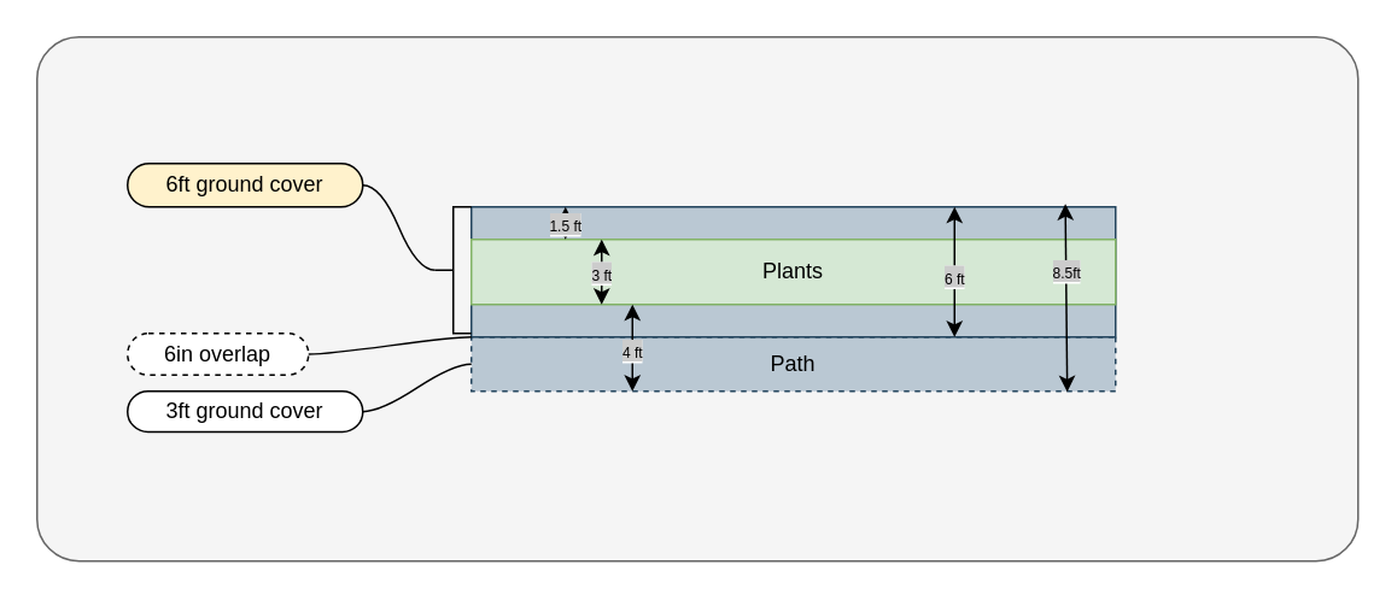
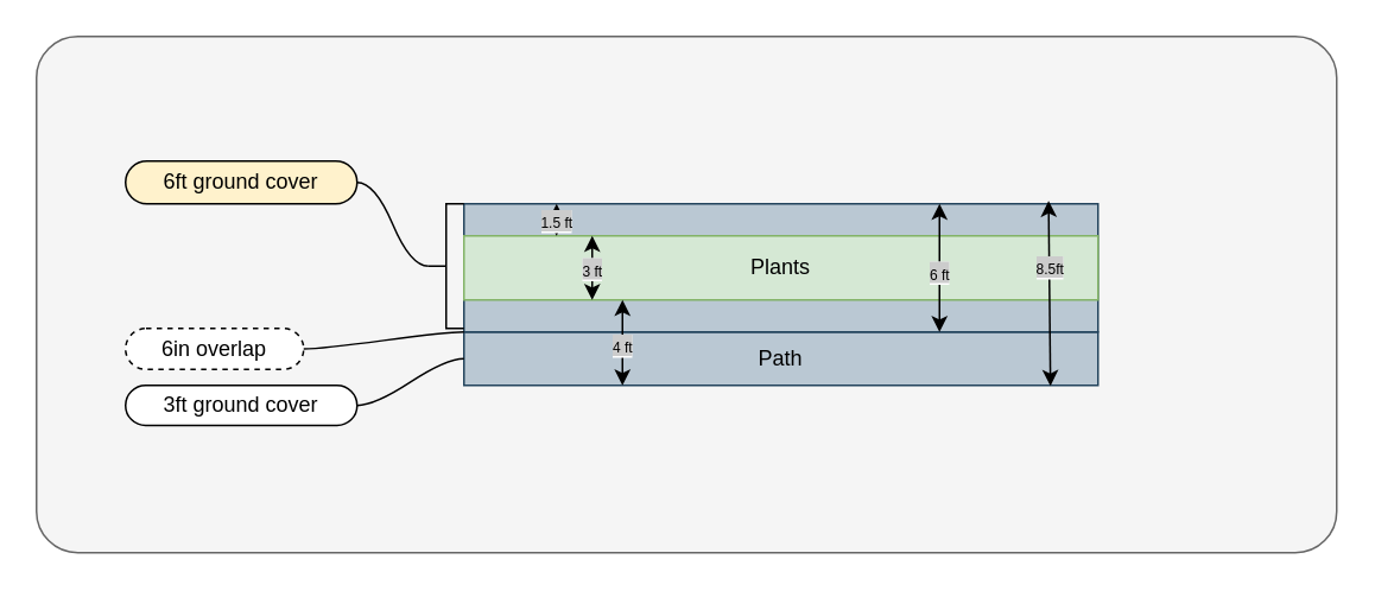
- <mxCell id="4" value="Path" style="rounded=0;whiteSpace=wrap;html=1;direction=south;fillColor=#bac8d3;strokeColor=#23445d;container=0;dashed=1;" parent="3" vertex="1"><mxGeometry y="72" width="356.0" height="30" as="geometry" /></mxCell>
+ <mxCell id="4" value="Path" style="rounded=0;whiteSpace=wrap;html=1;direction=south;fillColor=#bac8d3;strokeColor=#23445d;container=0;" parent="3" vertex="1"><mxGeometry y="72" width="356.0" height="30" as="geometry" /></mxCell>
